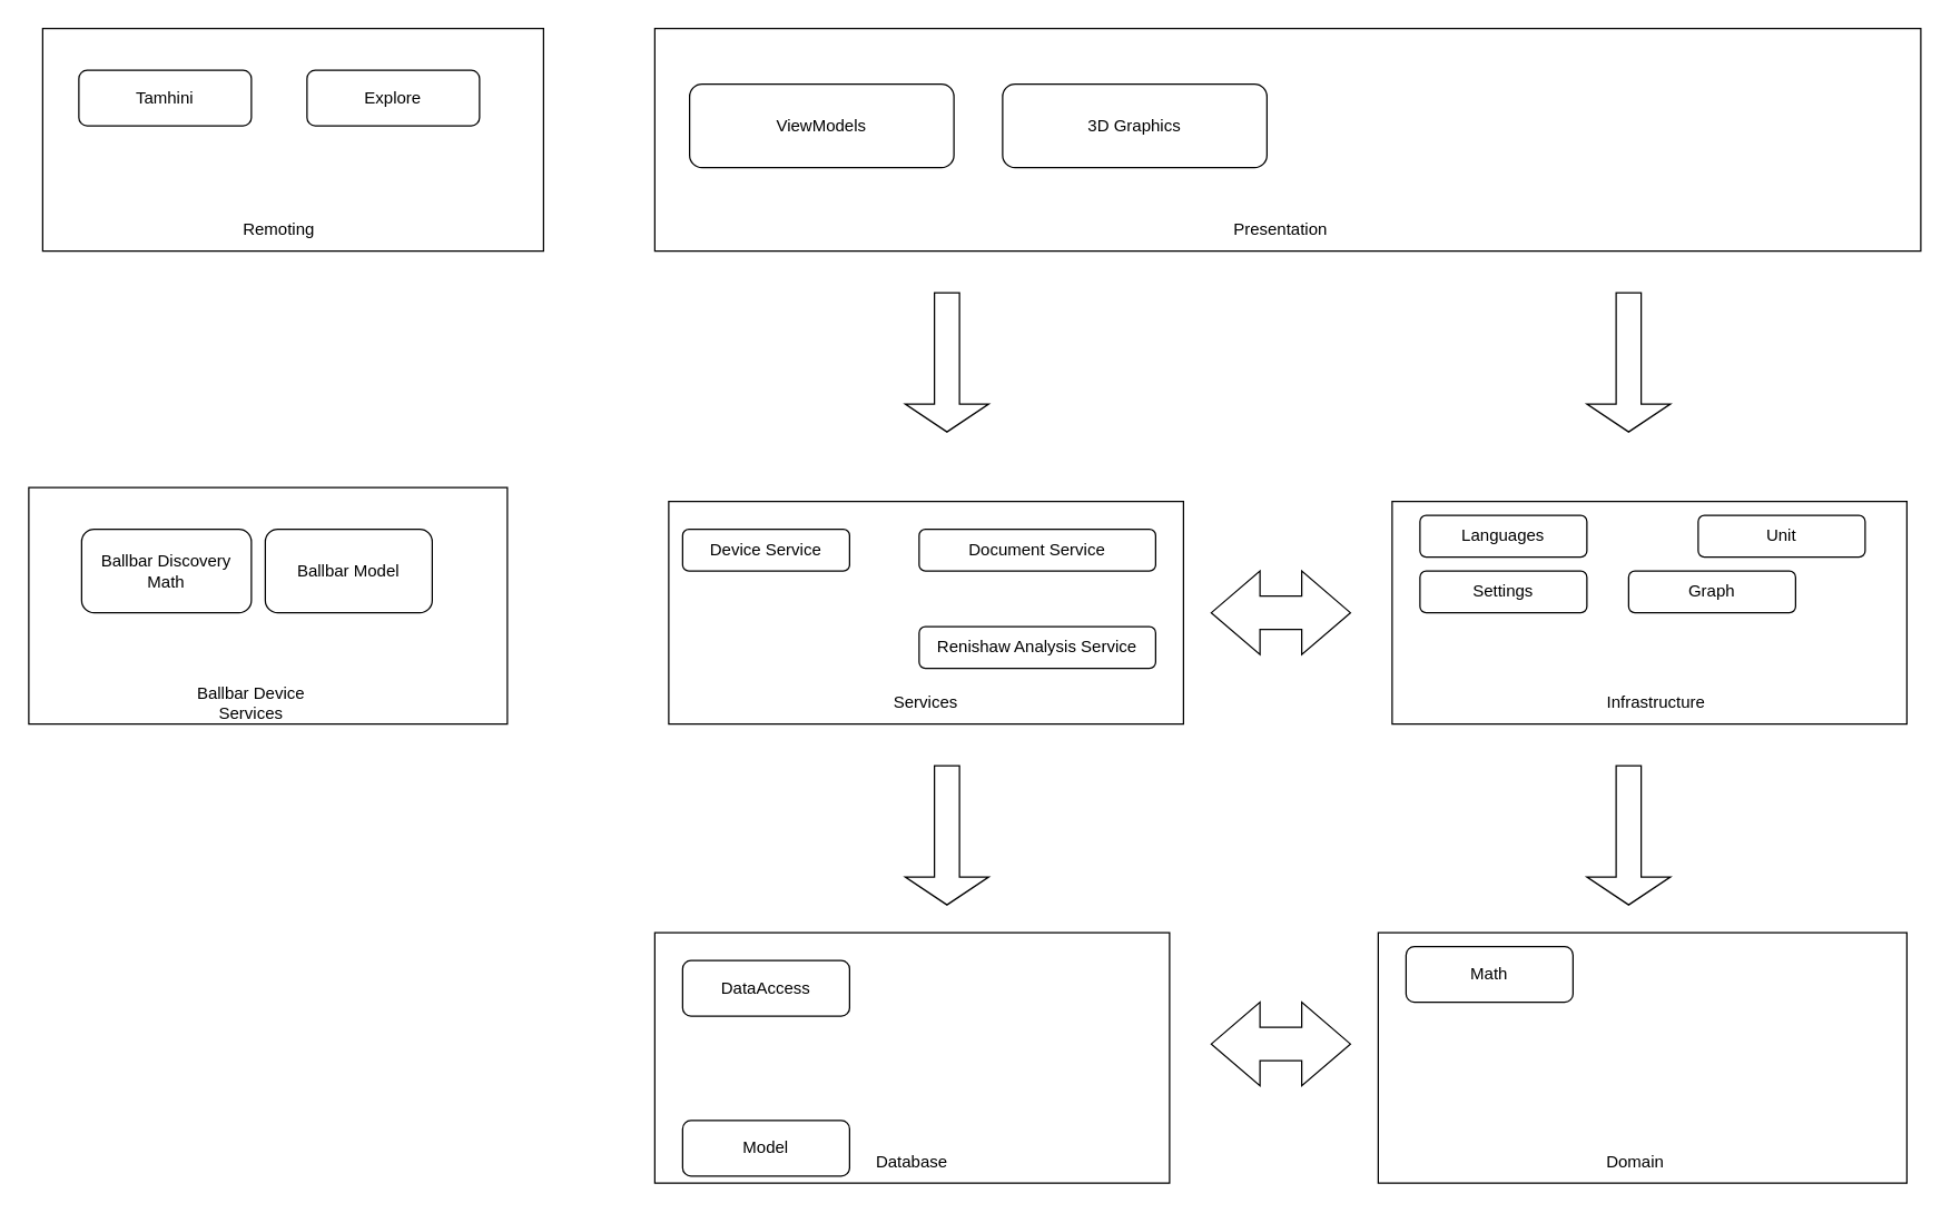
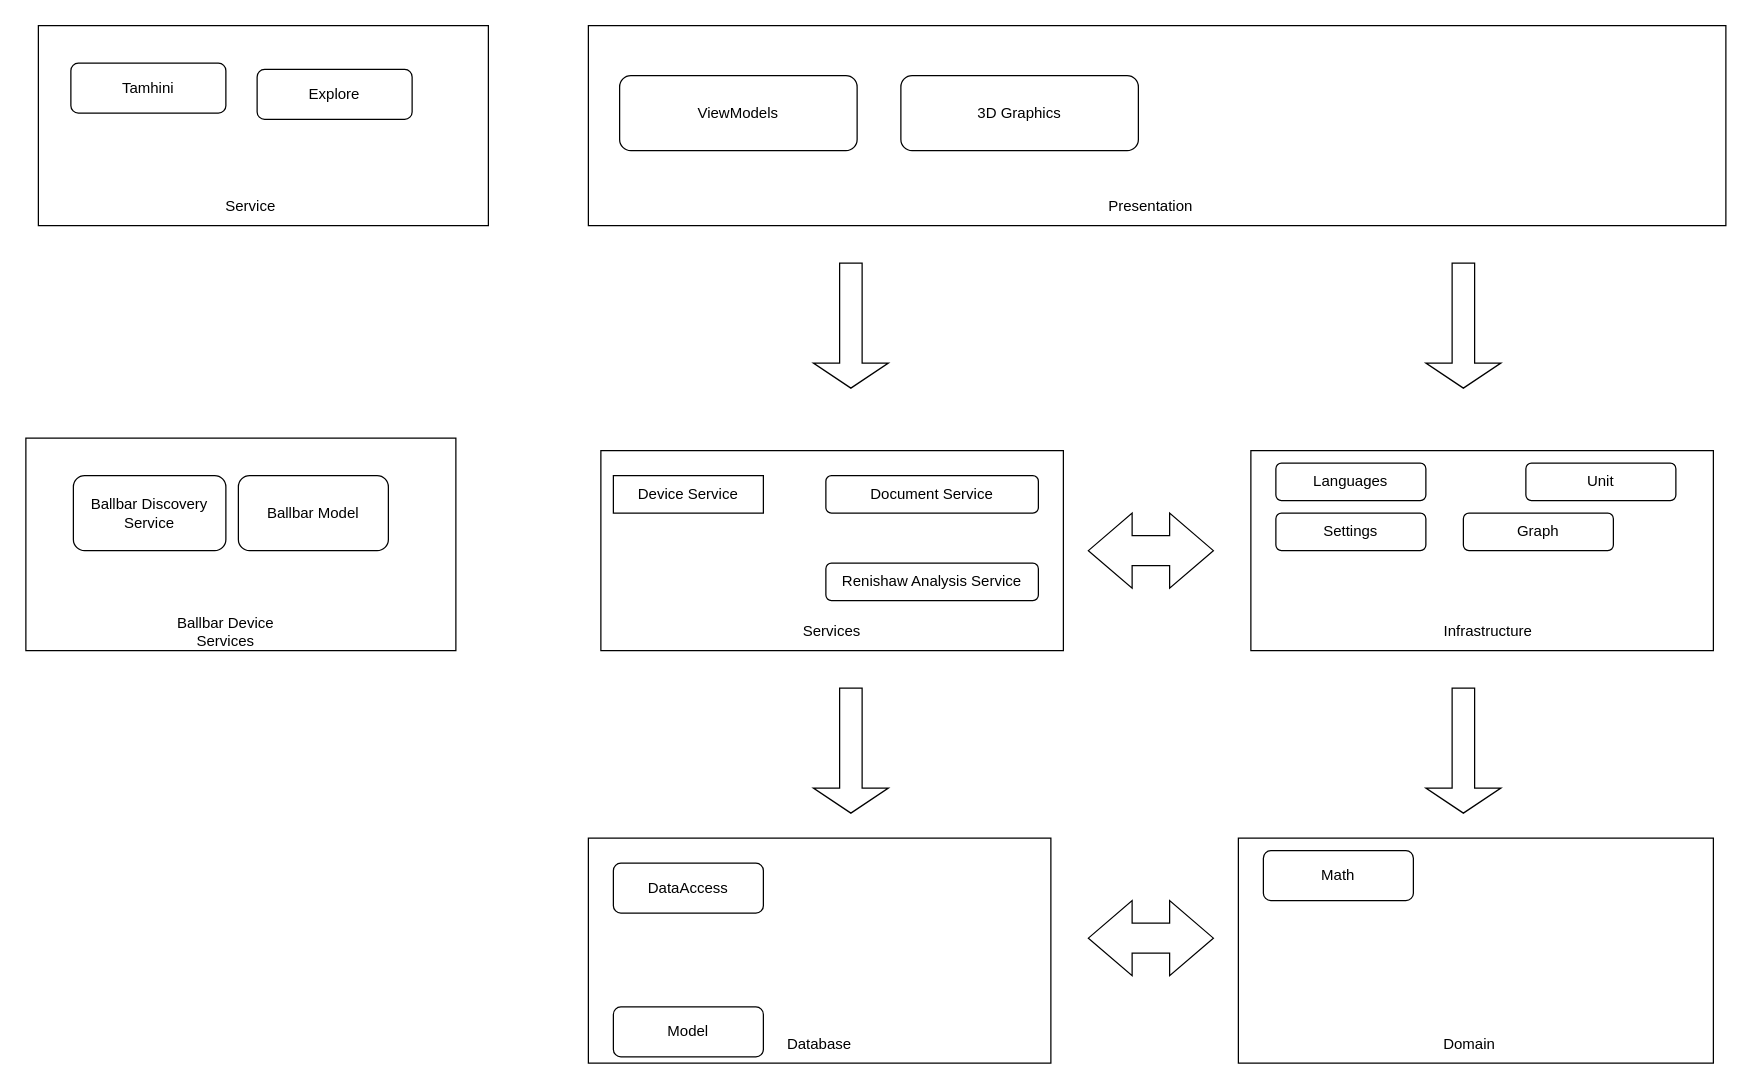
- <mxCell id="34" value="Explore" style="rounded=1;whiteSpace=wrap;html=1;" parent="1" vertex="1"><mxGeometry x="220" y="50" width="124" height="40" as="geometry" /></mxCell>
+ <mxCell id="34" value="Explore" style="rounded=1;whiteSpace=wrap;html=1;" parent="1" vertex="1"><mxGeometry x="205" y="55" width="124" height="40" as="geometry" /></mxCell>
- <mxCell id="32" value="Remoting" style="text;html=1;align=center;verticalAlign=middle;whiteSpace=wrap;rounded=0;" parent="1" vertex="1"><mxGeometry x="170" y="150" width="60" height="30" as="geometry" /></mxCell>
+ <mxCell id="32" value="Service" style="text;html=1;align=center;verticalAlign=middle;whiteSpace=wrap;rounded=0;" parent="1" vertex="1"><mxGeometry x="170" y="150" width="60" height="30" as="geometry" /></mxCell>
- <mxCell id="10" value="Device Service" style="rounded=1;whiteSpace=wrap;html=1;" parent="1" vertex="1"><mxGeometry x="490" y="380" width="120" height="30" as="geometry" /></mxCell>
+ <mxCell id="10" value="Device Service" style="whiteSpace=wrap;html=1;rounded=0;" parent="1" vertex="1"><mxGeometry x="490" y="380" width="120" height="30" as="geometry" /></mxCell>
- <mxCell id="36" value="Ballbar Discovery Math" style="rounded=1;whiteSpace=wrap;html=1;" vertex="1" parent="1"><mxGeometry x="58" y="380" width="122" height="60" as="geometry" /></mxCell>
+ <mxCell id="36" value="Ballbar Discovery Service" style="rounded=1;whiteSpace=wrap;html=1;" vertex="1" parent="1"><mxGeometry x="58" y="380" width="122" height="60" as="geometry" /></mxCell>
